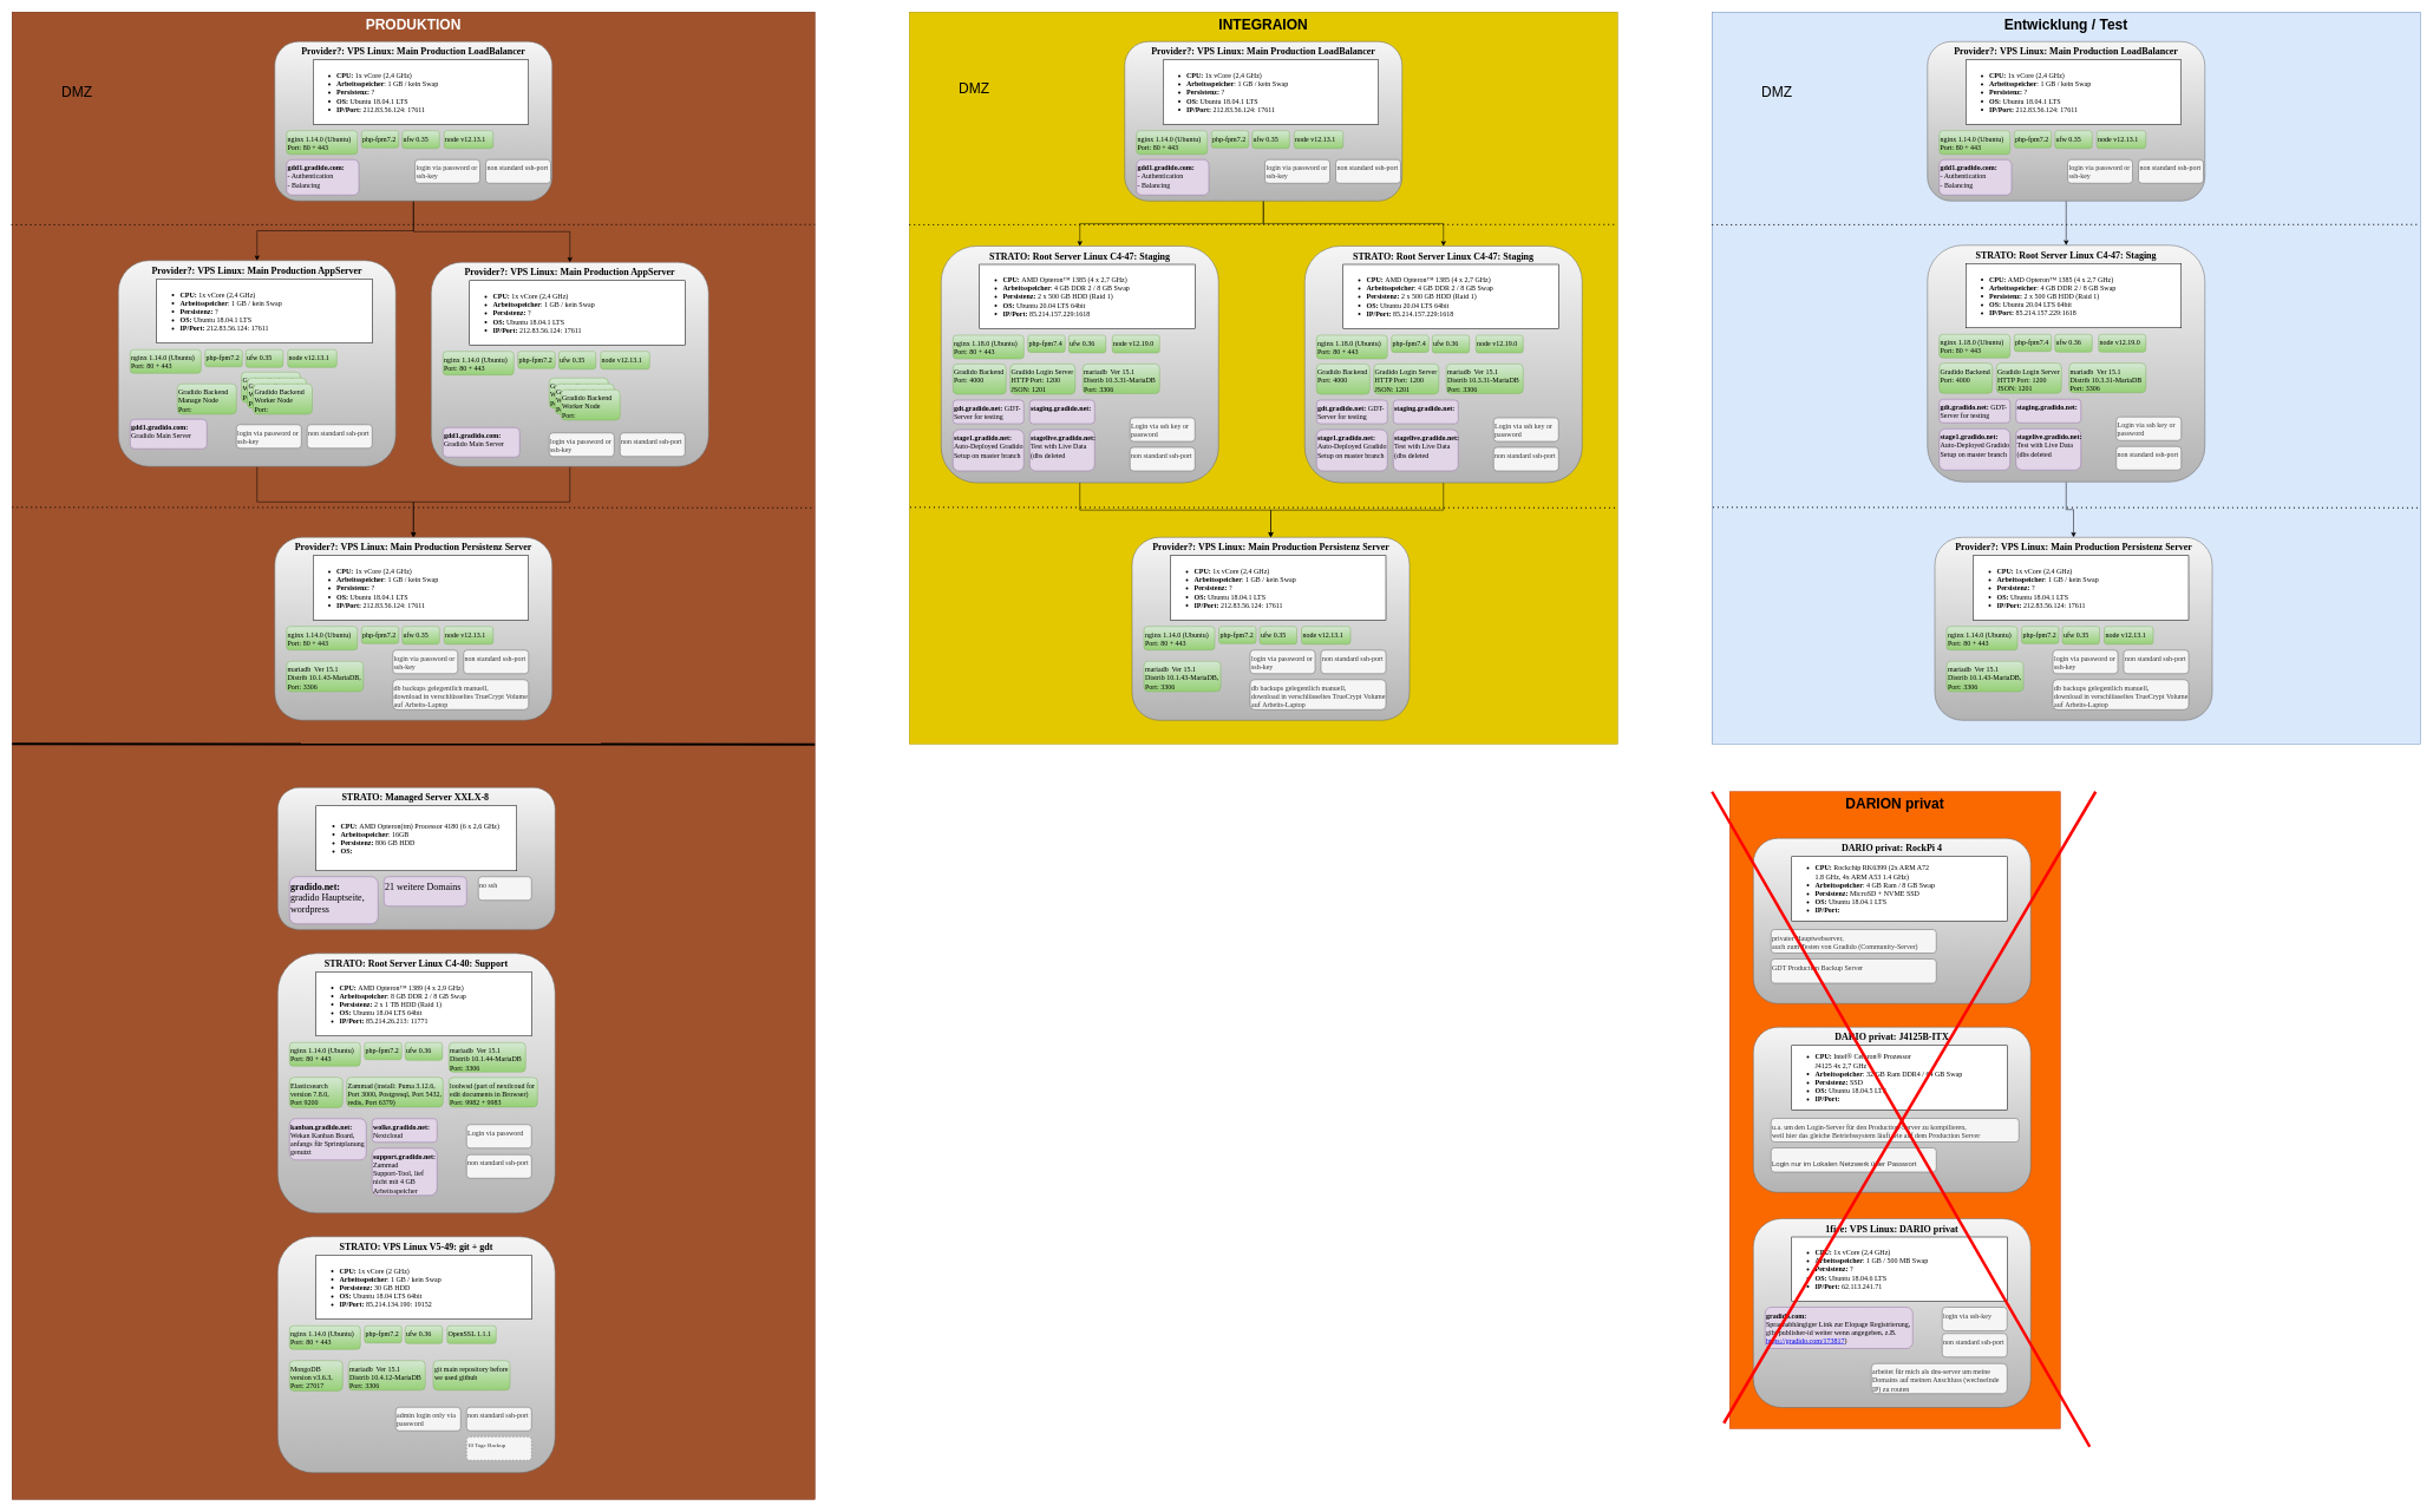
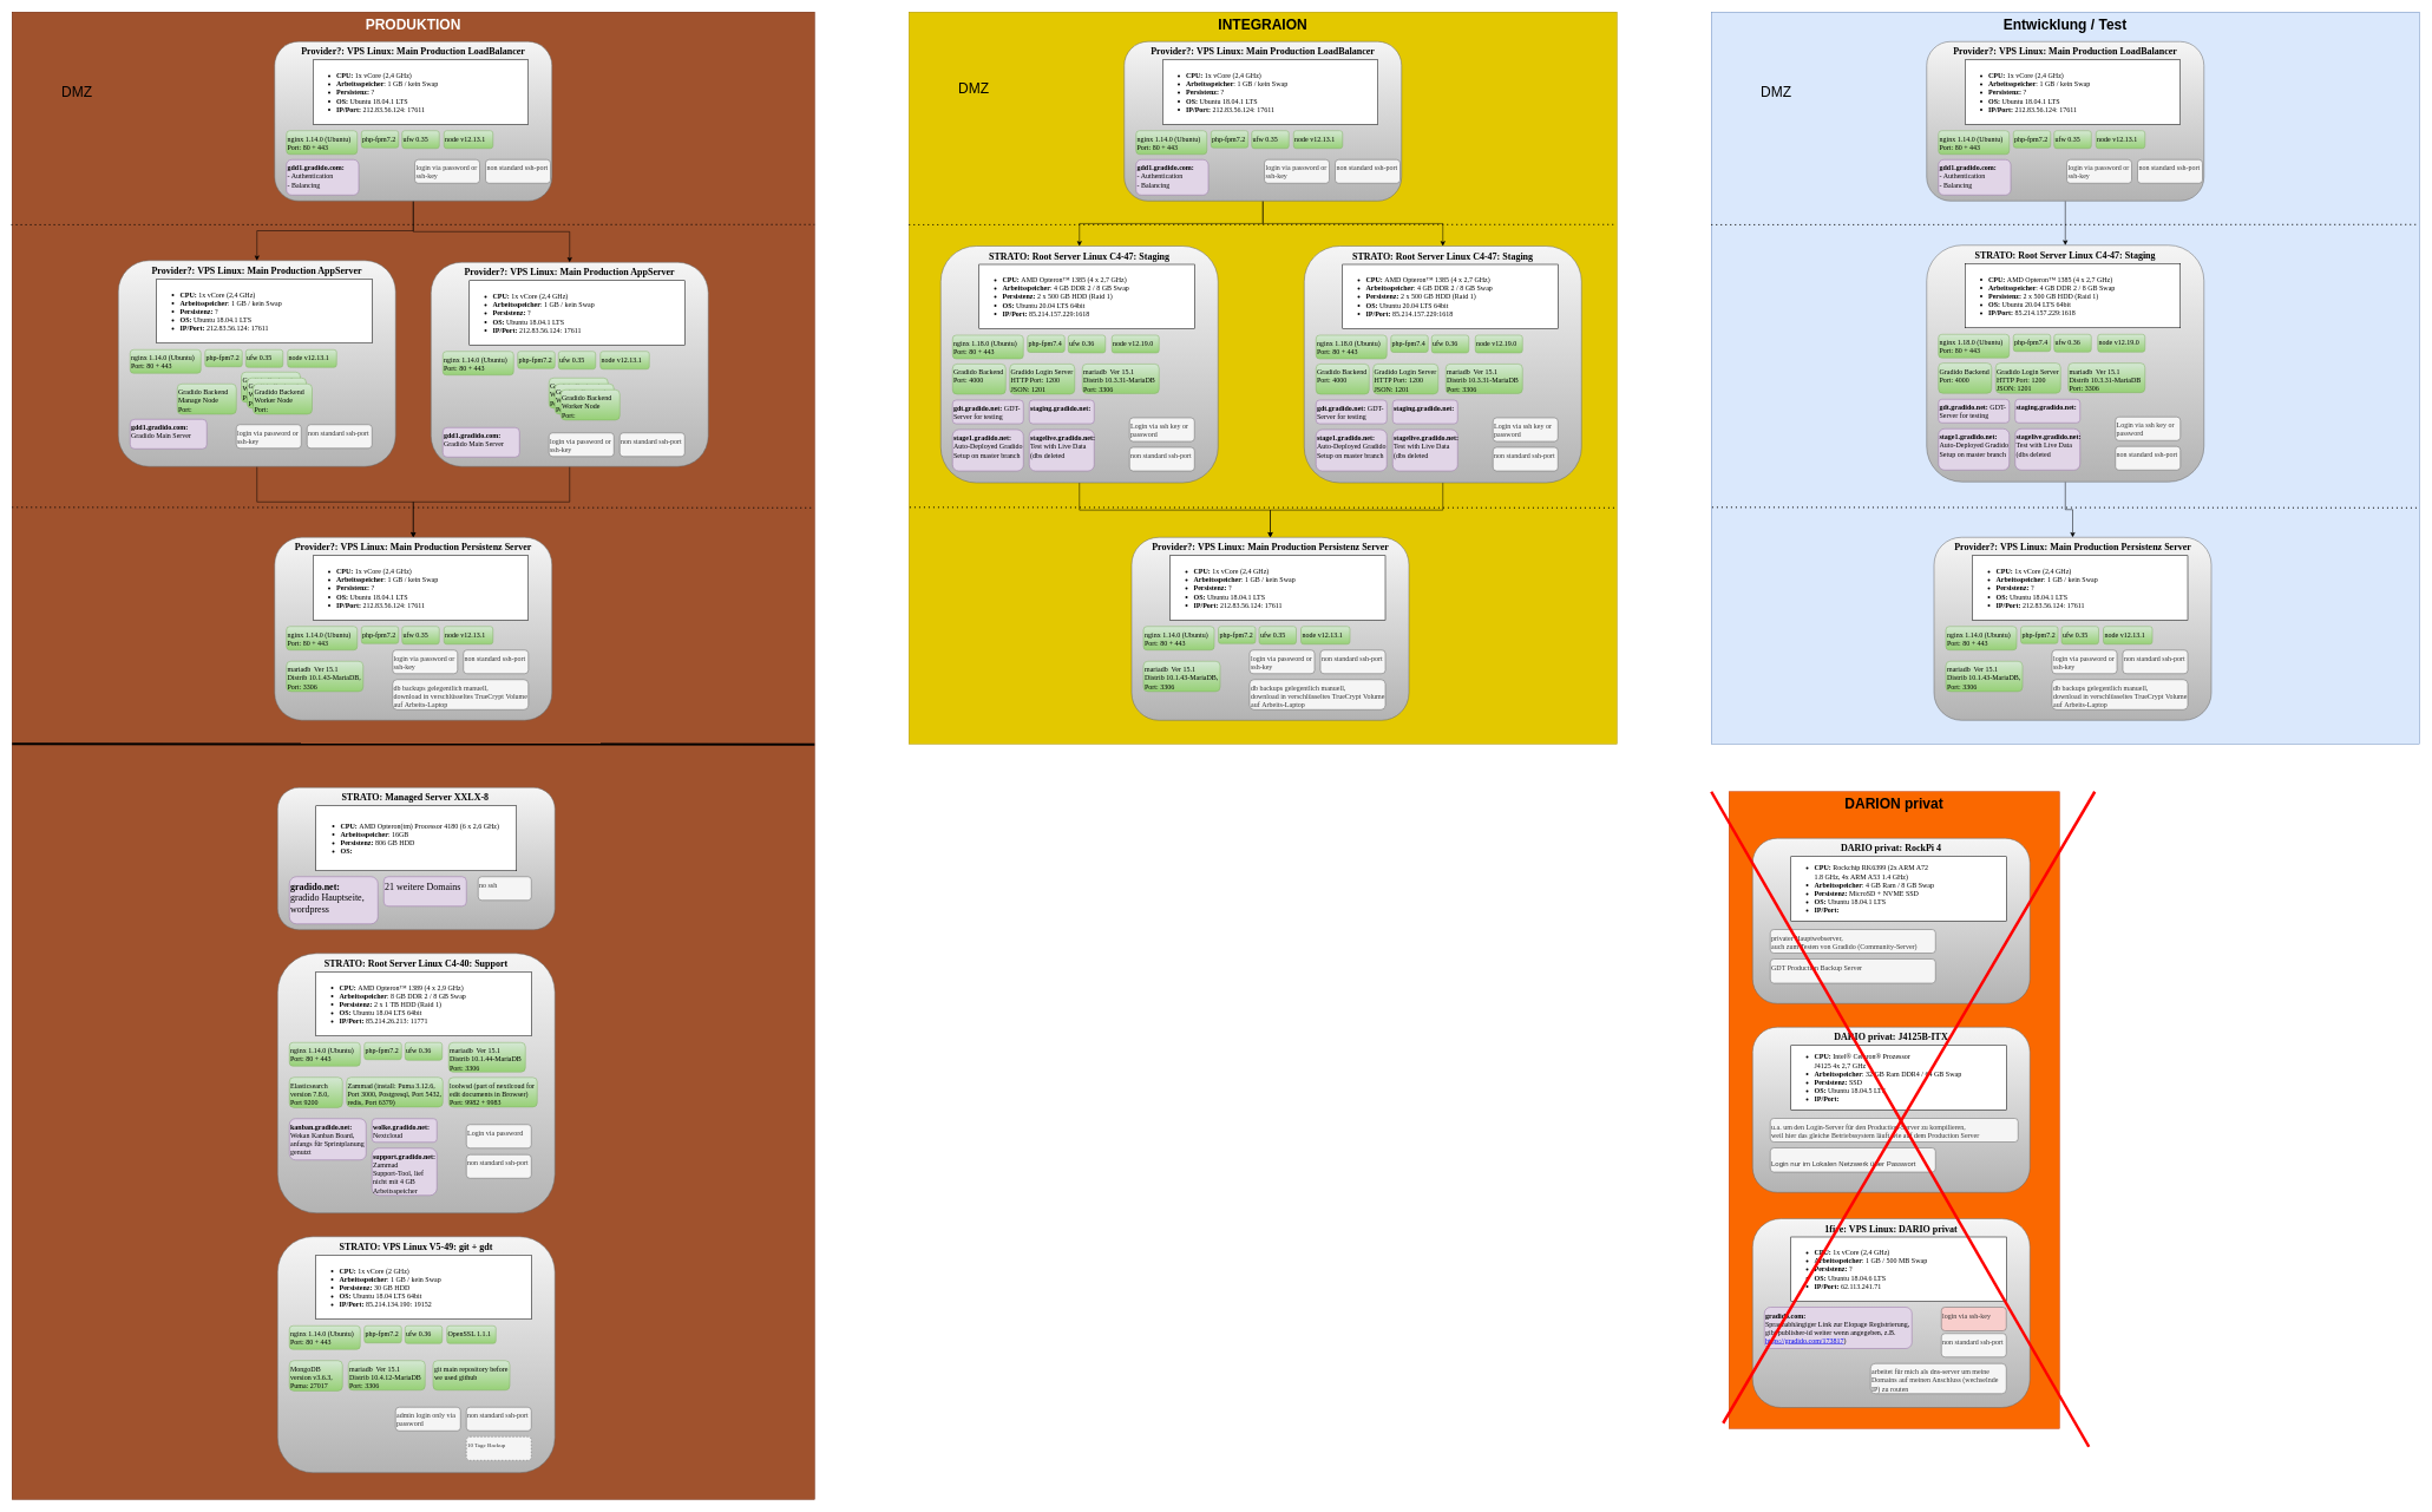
- <mxCell id="63" value="&lt;span lang=&quot;EN-US&quot; style=&quot;font-family: &amp;#34;liberation serif&amp;#34; , serif&quot;&gt;&lt;font style=&quot;font-size: 12px&quot;&gt;login via ssh-key&lt;/font&gt;&lt;/span&gt;" style="rounded=1;whiteSpace=wrap;html=1;verticalAlign=top;align=left;fontSize=12;fillColor=#f5f5f5;strokeColor=#666666;fontColor=#333333;" parent="1" vertex="1"><mxGeometry x="3290" y="2214.5" width="110" height="40" as="geometry" /></mxCell>
+ <mxCell id="63" value="&lt;span lang=&quot;EN-US&quot; style=&quot;font-family: &amp;#34;liberation serif&amp;#34; , serif&quot;&gt;&lt;font style=&quot;font-size: 12px&quot;&gt;login via ssh-key&lt;/font&gt;&lt;/span&gt;" style="rounded=1;whiteSpace=wrap;html=1;verticalAlign=top;align=left;fontSize=12;fillColor=#f8cecc;strokeColor=#666666;fontColor=#333333;" parent="1" vertex="1"><mxGeometry x="3290" y="2214.5" width="110" height="40" as="geometry" /></mxCell>
- <mxCell id="46" value="&lt;span lang=&quot;EN-US&quot; style=&quot;font-family: &amp;#34;liberation serif&amp;#34; , serif&quot;&gt;&lt;font style=&quot;font-size: 12px&quot;&gt;MongoDB version v3.6.3, Port: 27017&lt;/font&gt;&lt;/span&gt;" style="rounded=1;whiteSpace=wrap;html=1;verticalAlign=top;gradientColor=#97d077;fillColor=#d5e8d4;strokeColor=#82b366;align=left;fontSize=12;" parent="1" vertex="1"><mxGeometry x="490" y="2305" width="90" height="51.25" as="geometry" /></mxCell>
+ <mxCell id="46" value="&lt;span lang=&quot;EN-US&quot; style=&quot;font-family: &amp;#34;liberation serif&amp;#34; , serif&quot;&gt;&lt;font style=&quot;font-size: 12px&quot;&gt;MongoDB version v3.6.3, Puma: 27017&lt;/font&gt;&lt;/span&gt;" style="rounded=1;whiteSpace=wrap;html=1;verticalAlign=top;gradientColor=#97d077;fillColor=#d5e8d4;strokeColor=#82b366;align=left;fontSize=12;" parent="1" vertex="1"><mxGeometry x="490" y="2305" width="90" height="51.25" as="geometry" /></mxCell>
